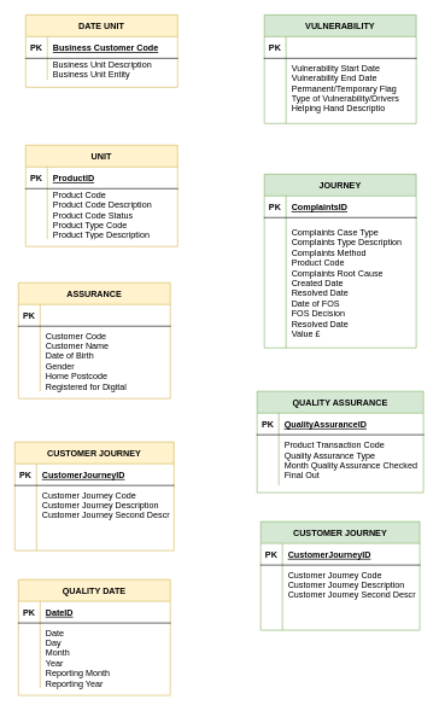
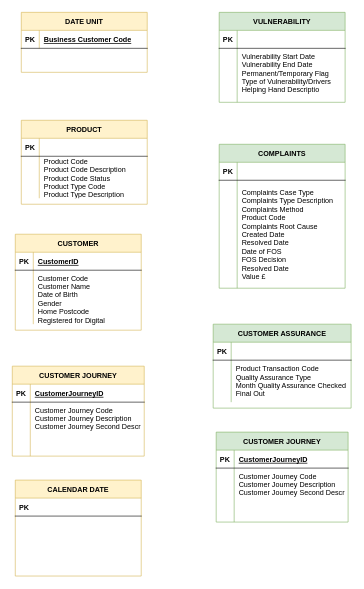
- <mxCell id="8" value="Business Unit Description&#10;Business Unit Entity " style="shape=partialRectangle;overflow=hidden;connectable=0;fillColor=none;top=0;left=0;bottom=0;right=0;align=left;spacingLeft=6;" parent="6" vertex="1"><mxGeometry x="30" width="180" height="30" as="geometry"><mxRectangle width="180" height="30" as="alternateBounds" /></mxGeometry></mxCell>
- <mxCell id="9" value="UNIT" style="shape=table;startSize=30;container=1;collapsible=1;childLayout=tableLayout;fixedRows=1;rowLines=0;fontStyle=1;align=center;resizeLast=1;fillColor=#fff2cc;strokeColor=#d6b656;" vertex="1" parent="1"><mxGeometry x="35" y="200" width="210" height="140" as="geometry" /></mxCell>
+ <mxCell id="9" value="PRODUCT" style="shape=table;startSize=30;container=1;collapsible=1;childLayout=tableLayout;fixedRows=1;rowLines=0;fontStyle=1;align=center;resizeLast=1;fillColor=#fff2cc;strokeColor=#d6b656;" vertex="1" parent="1"><mxGeometry x="35" y="200" width="210" height="140" as="geometry" /></mxCell>
- <mxCell id="12" value="ProductID" style="shape=partialRectangle;overflow=hidden;connectable=0;fillColor=none;top=0;left=0;bottom=0;right=0;align=left;spacingLeft=6;fontStyle=5;" vertex="1" parent="10"><mxGeometry x="30" width="180" height="30" as="geometry"><mxRectangle width="180" height="30" as="alternateBounds" /></mxGeometry></mxCell>
- <mxCell id="43" value="JOURNEY" style="shape=table;startSize=30;container=1;collapsible=1;childLayout=tableLayout;fixedRows=1;rowLines=0;fontStyle=1;align=center;resizeLast=1;fillColor=#d5e8d4;strokeColor=#82b366;" vertex="1" parent="1"><mxGeometry x="365" y="240" width="210" height="240" as="geometry" /></mxCell>
+ <mxCell id="43" value="COMPLAINTS" style="shape=table;startSize=30;container=1;collapsible=1;childLayout=tableLayout;fixedRows=1;rowLines=0;fontStyle=1;align=center;resizeLast=1;fillColor=#d5e8d4;strokeColor=#82b366;" vertex="1" parent="1"><mxGeometry x="365" y="240" width="210" height="240" as="geometry" /></mxCell>
- <mxCell id="46" value="ComplaintsID" style="shape=partialRectangle;overflow=hidden;connectable=0;fillColor=none;top=0;left=0;bottom=0;right=0;align=left;spacingLeft=6;fontStyle=5;" vertex="1" parent="44"><mxGeometry x="30" width="180" height="30" as="geometry"><mxRectangle width="180" height="30" as="alternateBounds" /></mxGeometry></mxCell>
- <mxCell id="16" value="ASSURANCE" style="shape=table;startSize=30;container=1;collapsible=1;childLayout=tableLayout;fixedRows=1;rowLines=0;fontStyle=1;align=center;resizeLast=1;fillColor=#fff2cc;strokeColor=#d6b656;" vertex="1" parent="1"><mxGeometry x="25" y="390" width="210" height="160" as="geometry" /></mxCell>
+ <mxCell id="16" value="CUSTOMER" style="shape=table;startSize=30;container=1;collapsible=1;childLayout=tableLayout;fixedRows=1;rowLines=0;fontStyle=1;align=center;resizeLast=1;fillColor=#fff2cc;strokeColor=#d6b656;" vertex="1" parent="1"><mxGeometry x="25" y="390" width="210" height="160" as="geometry" /></mxCell>
+ <mxCell id="19" value="CustomerID" style="shape=partialRectangle;overflow=hidden;connectable=0;fillColor=none;top=0;left=0;bottom=0;right=0;align=left;spacingLeft=6;fontStyle=5;" vertex="1" parent="17"><mxGeometry x="30" width="180" height="30" as="geometry"><mxRectangle width="180" height="30" as="alternateBounds" /></mxGeometry></mxCell>
- <mxCell id="50" value="QUALITY ASSURANCE" style="shape=table;startSize=30;container=1;collapsible=1;childLayout=tableLayout;fixedRows=1;rowLines=0;fontStyle=1;align=center;resizeLast=1;fillColor=#d5e8d4;strokeColor=#82b366;" vertex="1" parent="1"><mxGeometry x="355" y="540" width="230" height="140" as="geometry" /></mxCell>
+ <mxCell id="50" value="CUSTOMER ASSURANCE" style="shape=table;startSize=30;container=1;collapsible=1;childLayout=tableLayout;fixedRows=1;rowLines=0;fontStyle=1;align=center;resizeLast=1;fillColor=#d5e8d4;strokeColor=#82b366;" vertex="1" parent="1"><mxGeometry x="355" y="540" width="230" height="140" as="geometry" /></mxCell>
- <mxCell id="53" value="QualityAssuranceID" style="shape=partialRectangle;overflow=hidden;connectable=0;fillColor=none;top=0;left=0;bottom=0;right=0;align=left;spacingLeft=6;fontStyle=5;" vertex="1" parent="51"><mxGeometry x="30" width="200" height="30" as="geometry"><mxRectangle width="200" height="30" as="alternateBounds" /></mxGeometry></mxCell>
- <mxCell id="23" value="QUALITY DATE" style="shape=table;startSize=30;container=1;collapsible=1;childLayout=tableLayout;fixedRows=1;rowLines=0;fontStyle=1;align=center;resizeLast=1;fillColor=#fff2cc;strokeColor=#d6b656;" vertex="1" parent="1"><mxGeometry x="25" y="800" width="210" height="160" as="geometry" /></mxCell>
+ <mxCell id="23" value="CALENDAR DATE" style="shape=table;startSize=30;container=1;collapsible=1;childLayout=tableLayout;fixedRows=1;rowLines=0;fontStyle=1;align=center;resizeLast=1;fillColor=#fff2cc;strokeColor=#d6b656;" vertex="1" parent="1"><mxGeometry x="25" y="800" width="210" height="160" as="geometry" /></mxCell>
- <mxCell id="26" value="DateID" style="shape=partialRectangle;overflow=hidden;connectable=0;fillColor=none;top=0;left=0;bottom=0;right=0;align=left;spacingLeft=6;fontStyle=5;" vertex="1" parent="24"><mxGeometry x="30" width="180" height="30" as="geometry"><mxRectangle width="180" height="30" as="alternateBounds" /></mxGeometry></mxCell>
- <mxCell id="29" value="Date &#10;Day &#10;Month &#10;Year &#10;Reporting Month &#10;Reporting Year " style="shape=partialRectangle;overflow=hidden;connectable=0;fillColor=none;top=0;left=0;bottom=0;right=0;align=left;spacingLeft=6;verticalAlign=top;" vertex="1" parent="27"><mxGeometry x="30" width="180" height="90" as="geometry"><mxRectangle width="180" height="90" as="alternateBounds" /></mxGeometry></mxCell>
